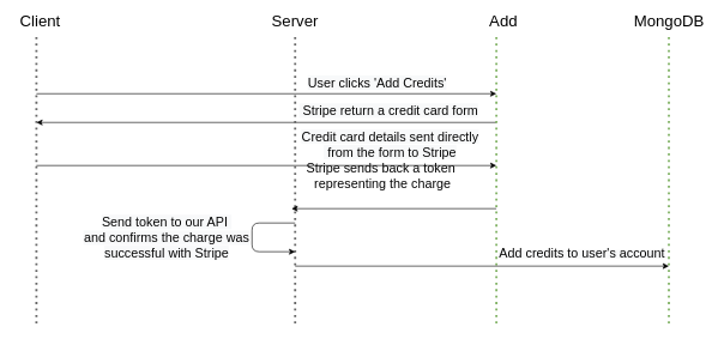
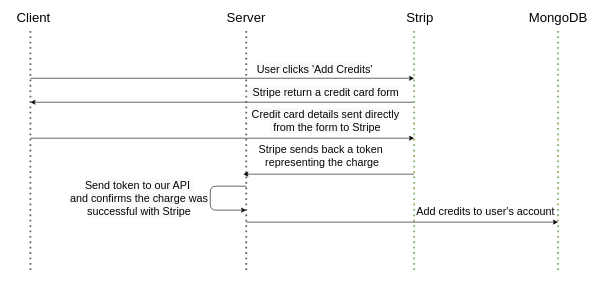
- <mxCell id="3" value="&lt;font style=&quot;font-size: 22px&quot;&gt;Add&lt;/font&gt;" style="text;html=1;strokeColor=none;fillColor=none;align=center;verticalAlign=middle;whiteSpace=wrap;rounded=0;" vertex="1" parent="1"><mxGeometry x="680" y="20" width="40" height="20" as="geometry" /></mxCell>
+ <mxCell id="3" value="&lt;font style=&quot;font-size: 22px&quot;&gt;Strip&lt;/font&gt;" style="text;html=1;strokeColor=none;fillColor=none;align=center;verticalAlign=middle;whiteSpace=wrap;rounded=0;" vertex="1" parent="1"><mxGeometry x="680" y="20" width="40" height="20" as="geometry" /></mxCell>
- <mxCell id="14" value="&lt;span style=&quot;color: rgb(5 , 5 , 5)&quot;&gt;&lt;font style=&quot;font-size: 18px&quot;&gt;Stripe sends back a token&lt;br&gt;&amp;nbsp;representing the charge&lt;/font&gt;&lt;/span&gt;" style="text;html=1;align=center;verticalAlign=middle;resizable=0;points=[];autosize=1;" vertex="1" parent="1"><mxGeometry x="419" y="225" width="220" height="40" as="geometry" /></mxCell>
+ <mxCell id="14" value="&lt;span style=&quot;color: rgb(5 , 5 , 5)&quot;&gt;&lt;font style=&quot;font-size: 18px&quot;&gt;Stripe sends back a token&lt;br&gt;&amp;nbsp;representing the charge&lt;/font&gt;&lt;/span&gt;" style="text;html=1;align=center;verticalAlign=middle;resizable=0;points=[];autosize=1;" vertex="1" parent="1"><mxGeometry x="424" y="240" width="220" height="40" as="geometry" /></mxCell>
